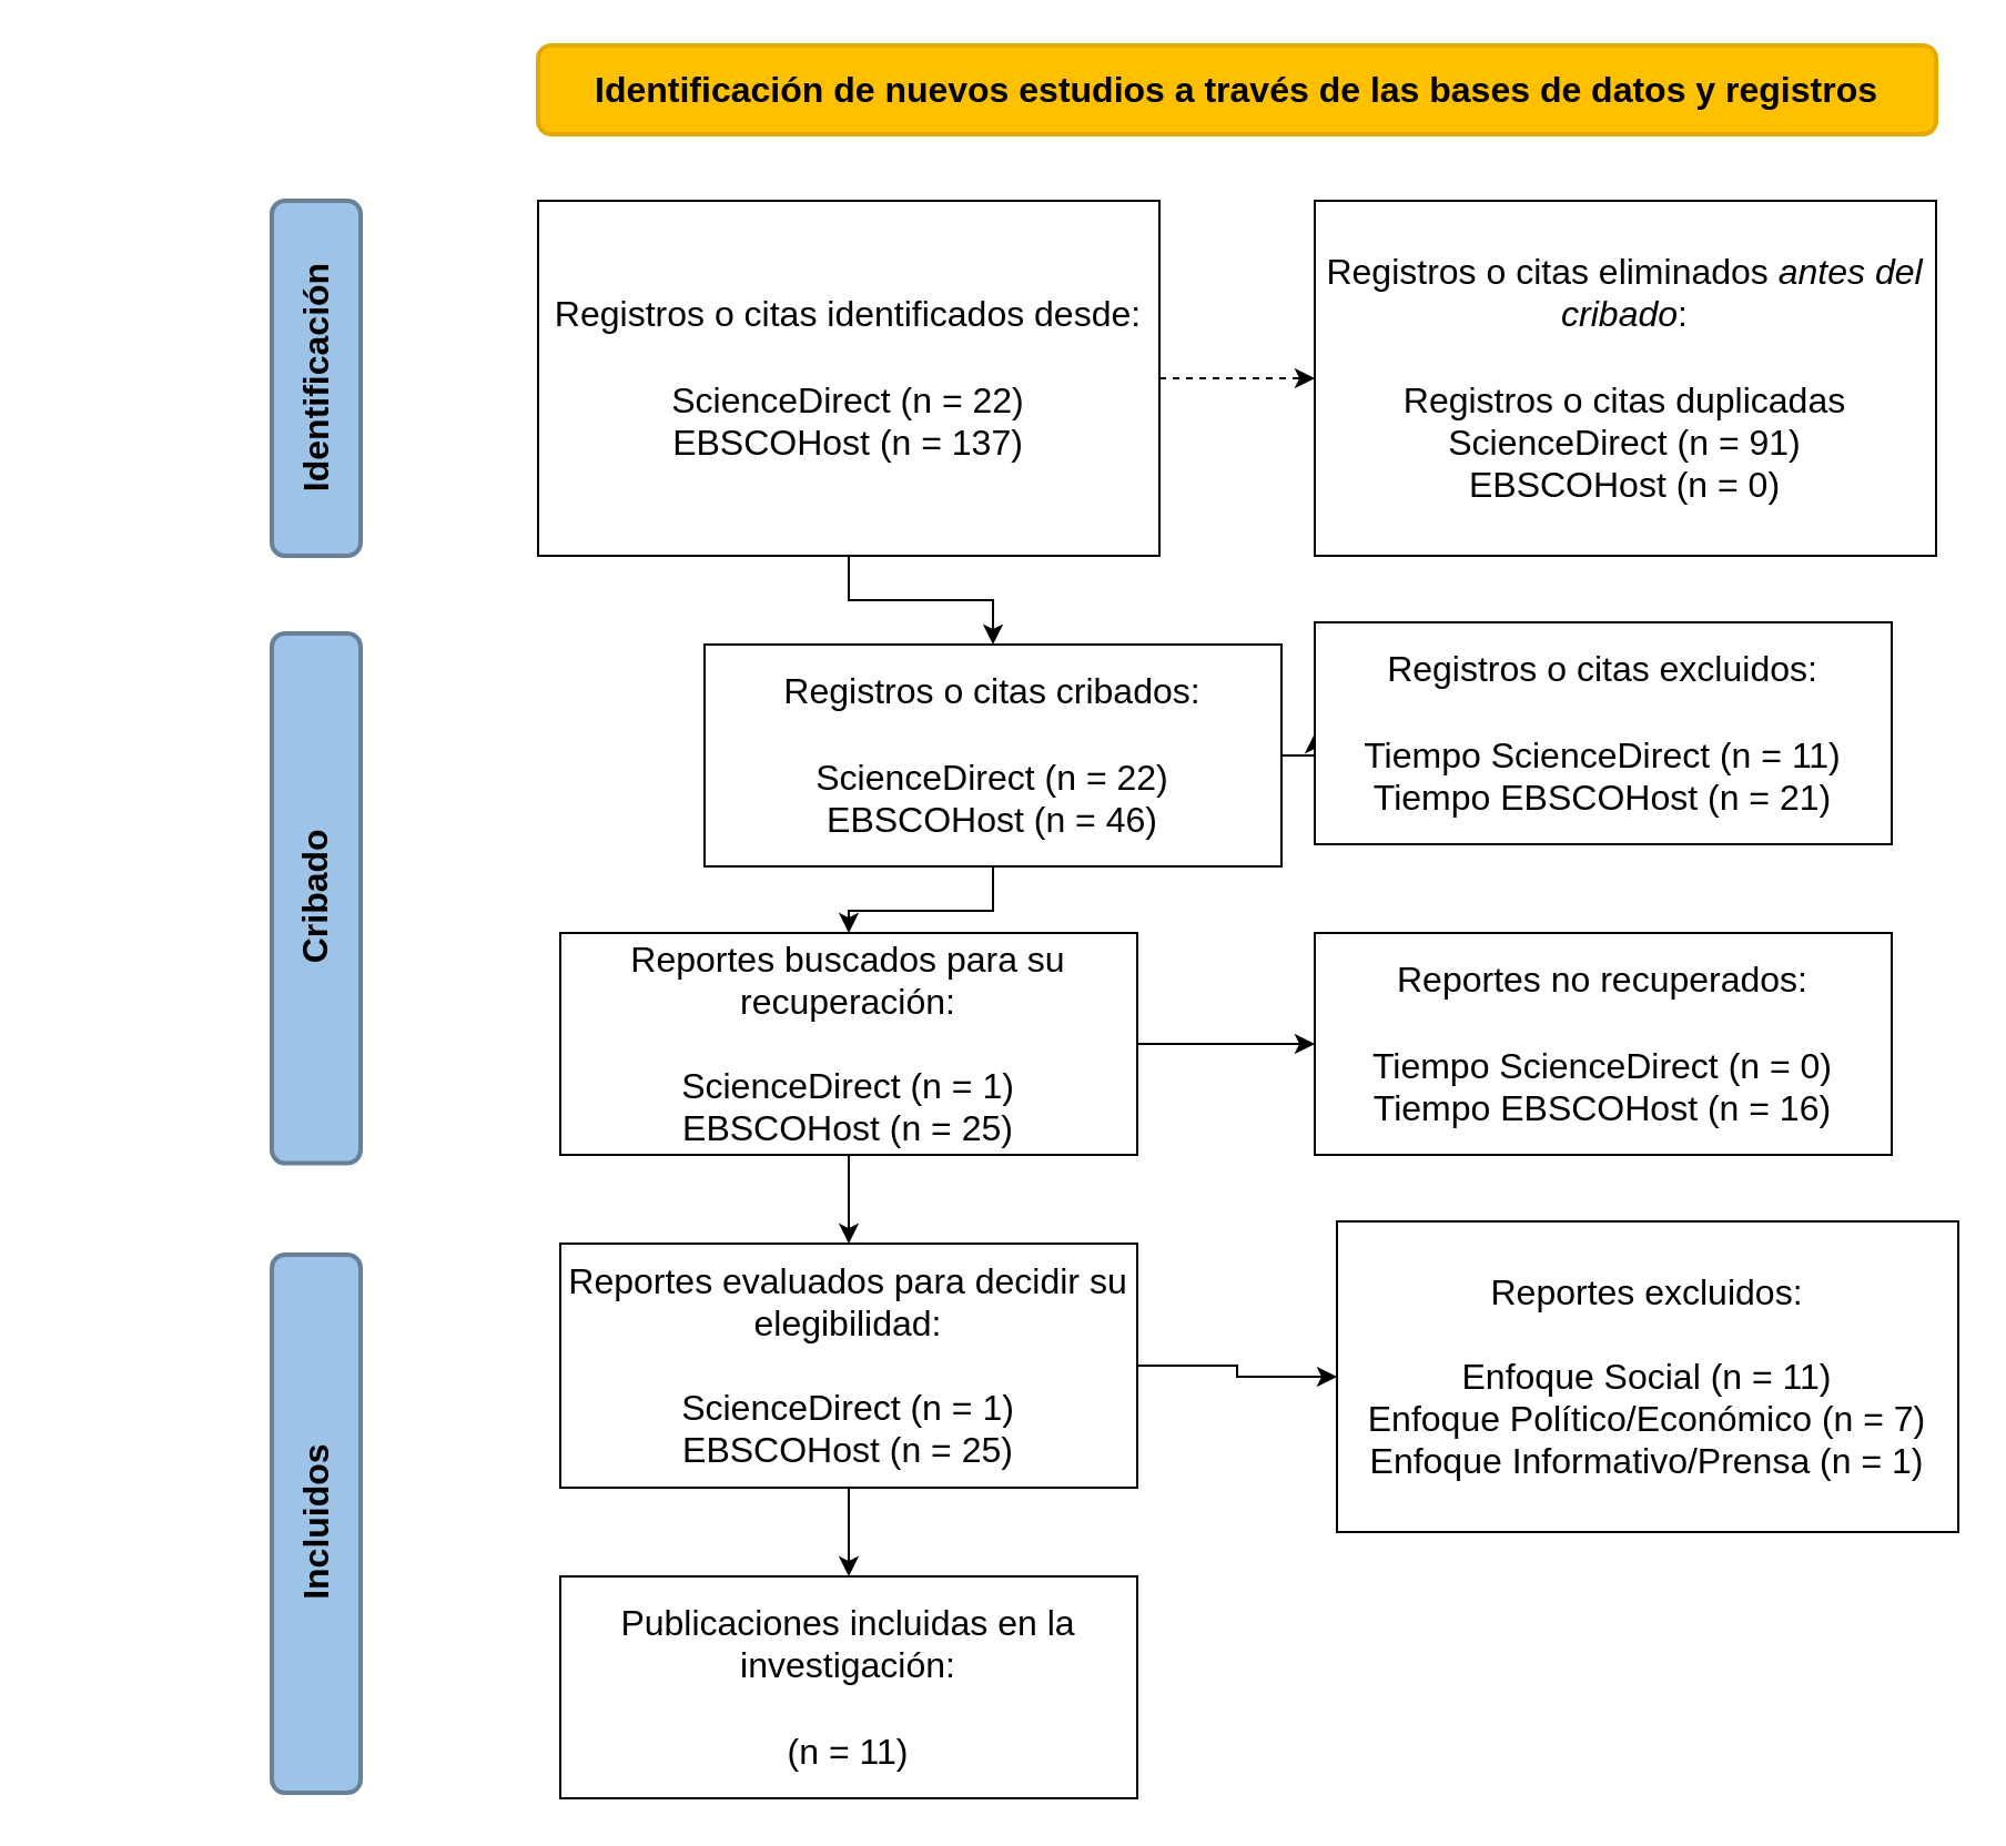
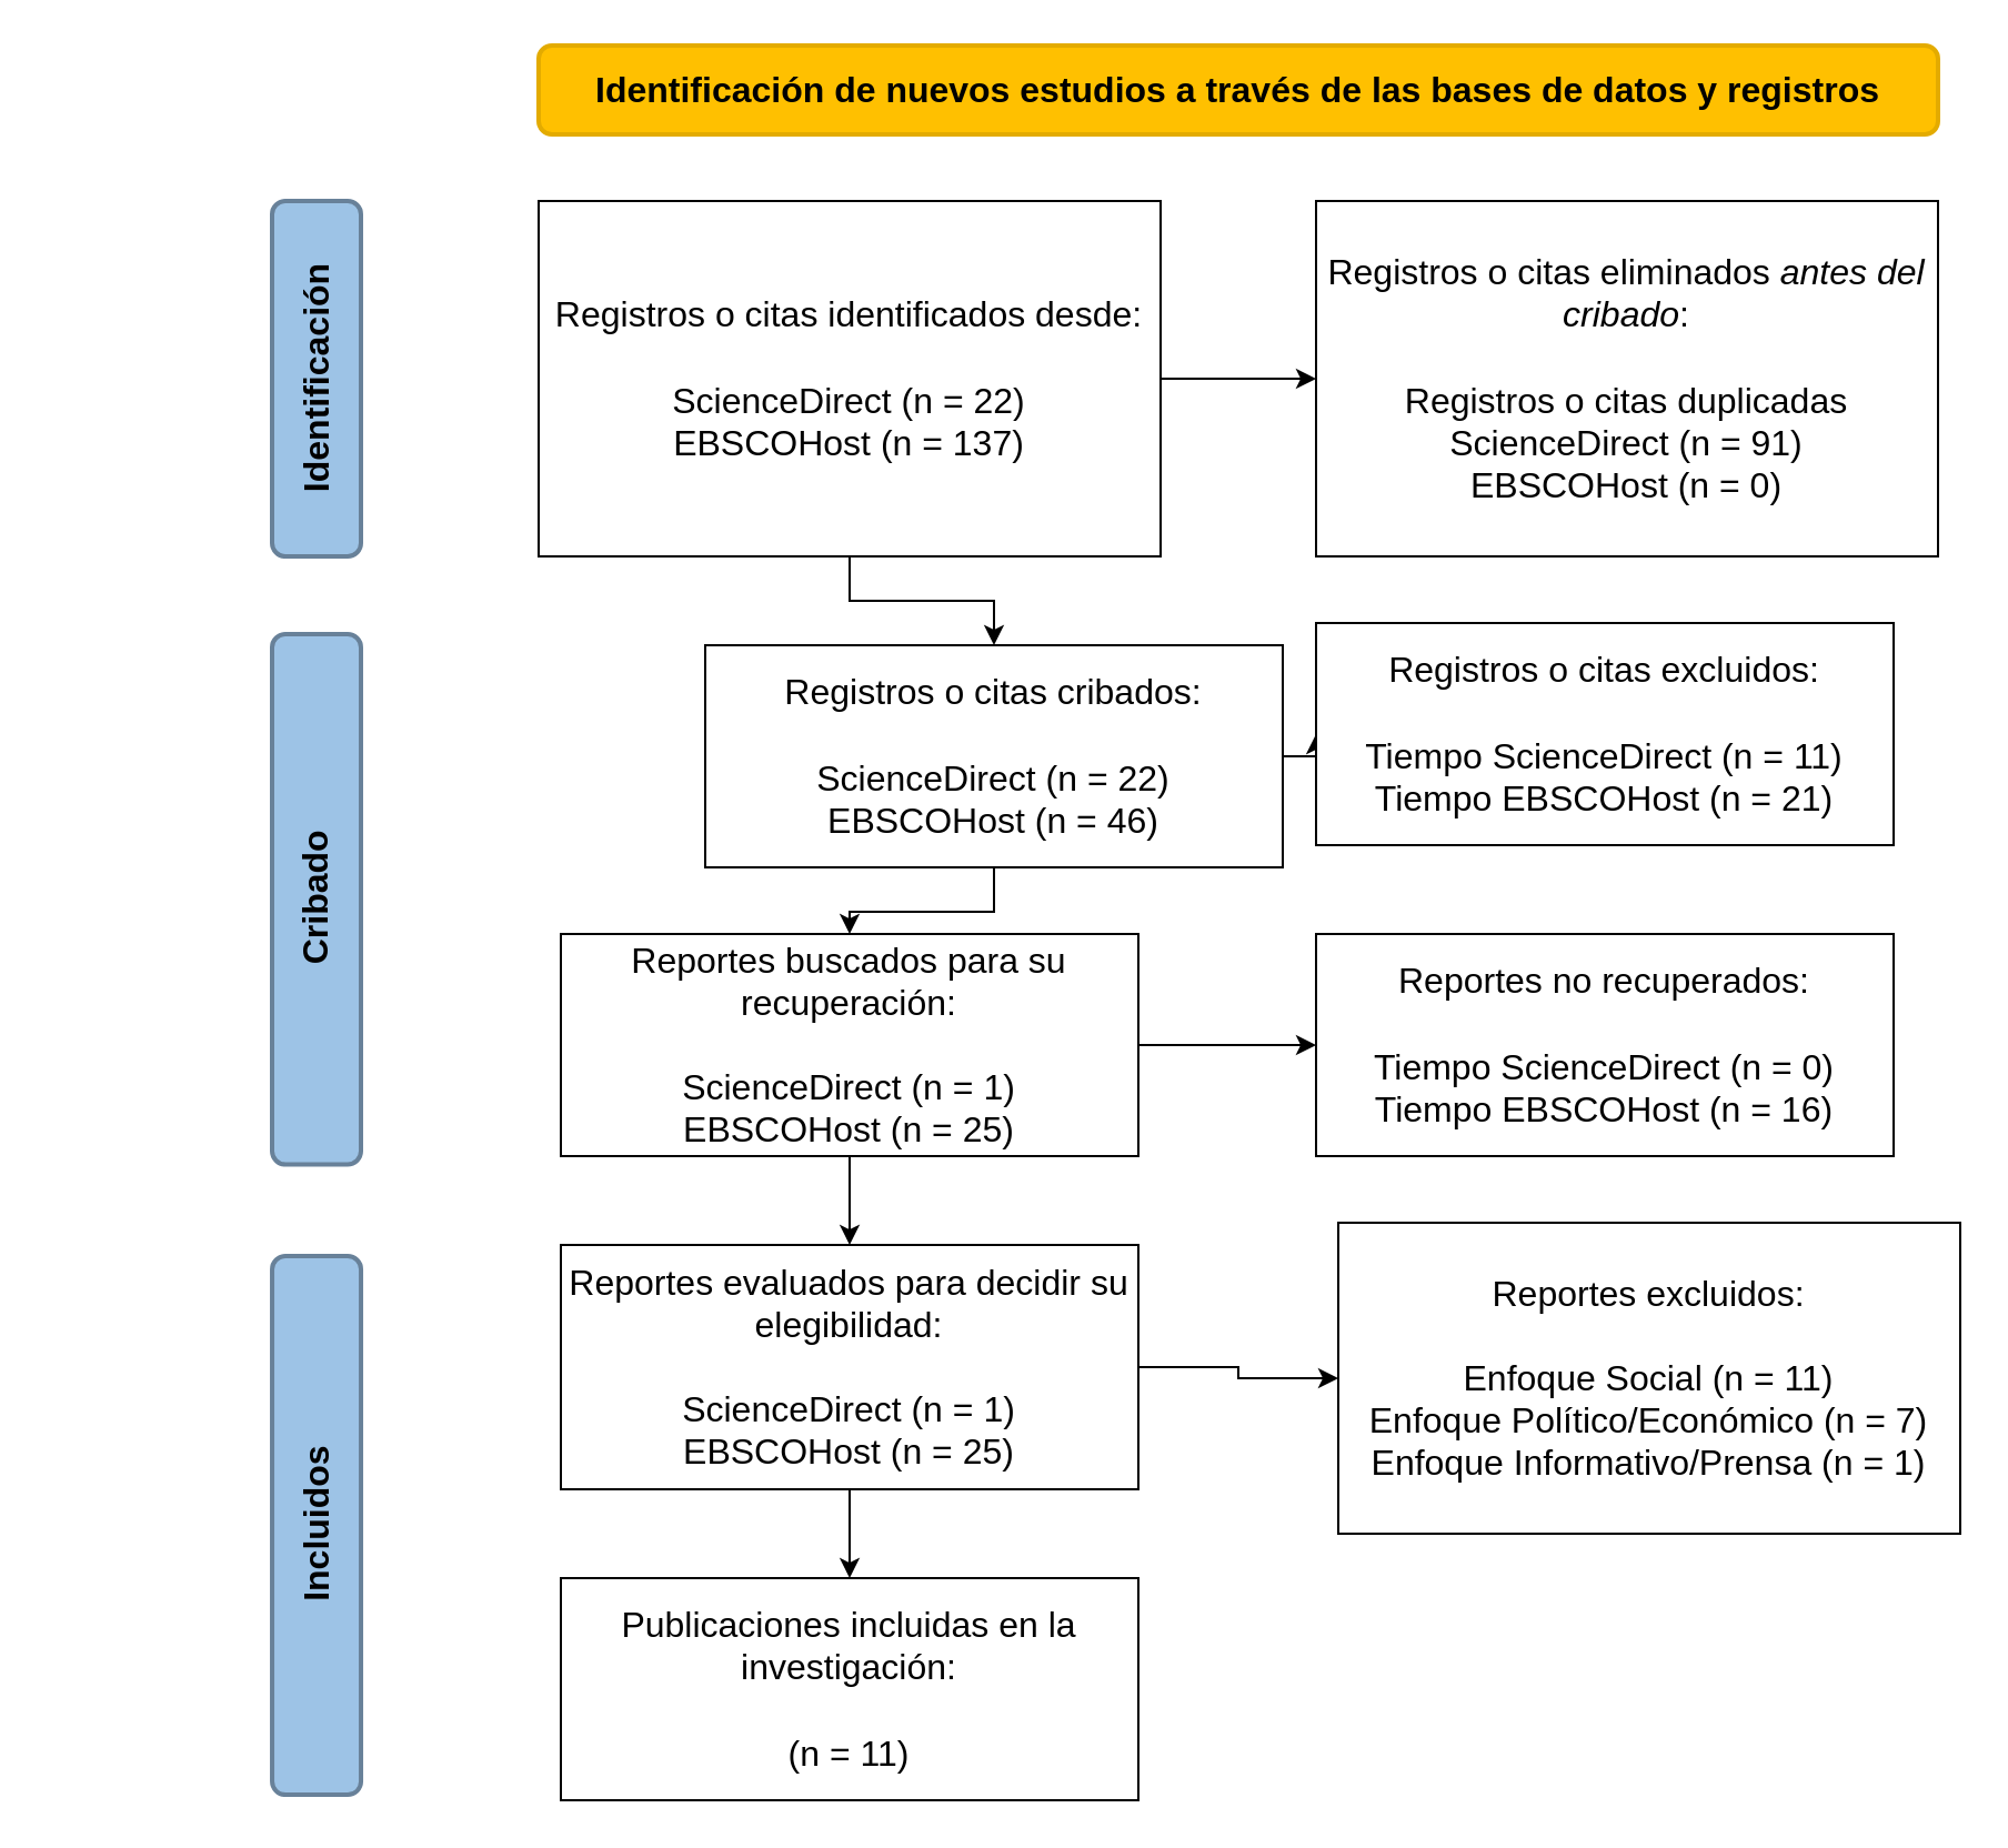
- <mxCell id="3" style="edgeStyle=orthogonalEdgeStyle;rounded=0;orthogonalLoop=1;jettySize=auto;html=1;exitX=1;exitY=0.5;exitDx=0;exitDy=0;entryX=0;entryY=0.5;entryDx=0;entryDy=0;dashed=1;" edge="1" parent="1" source="5" target="6"><mxGeometry relative="1" as="geometry" /></mxCell>
+ <mxCell id="3" style="edgeStyle=orthogonalEdgeStyle;rounded=0;orthogonalLoop=1;jettySize=auto;html=1;exitX=1;exitY=0.5;exitDx=0;exitDy=0;entryX=0;entryY=0.5;entryDx=0;entryDy=0;" edge="1" parent="1" source="5" target="6"><mxGeometry relative="1" as="geometry" /></mxCell>
